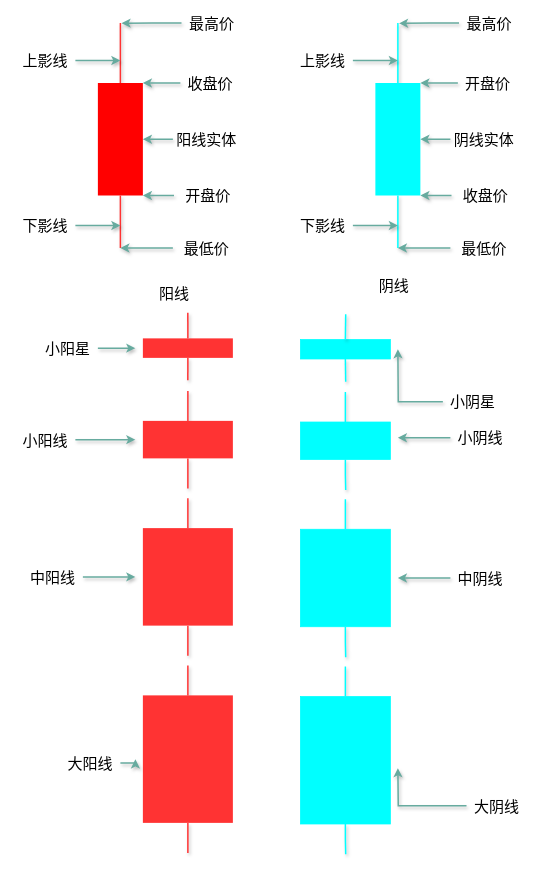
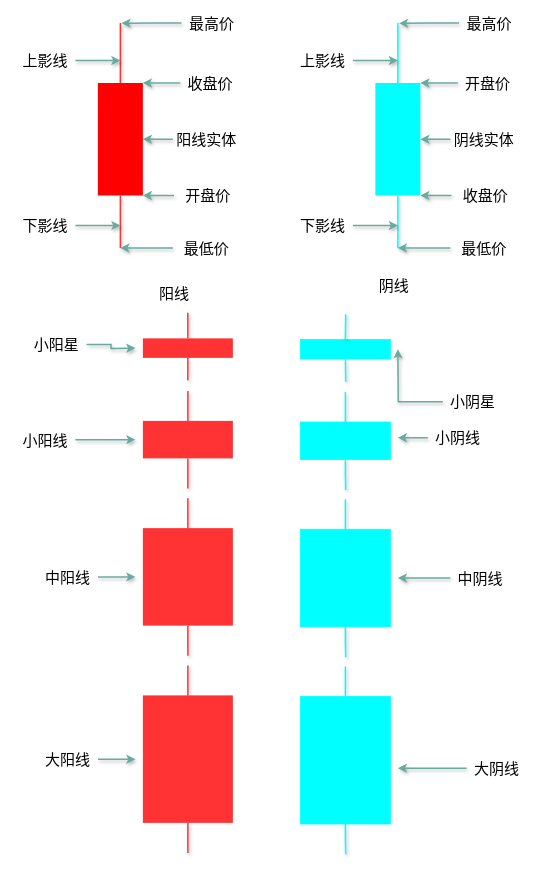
- <mxCell id="63" value="小阳星" style="text;html=1;strokeColor=none;fillColor=none;align=center;verticalAlign=middle;whiteSpace=wrap;rounded=0;fontSize=20;" vertex="1" parent="1"><mxGeometry x="50" y="453.5" width="80" height="20" as="geometry" /></mxCell>
+ <mxCell id="63" value="小阳星" style="text;html=1;strokeColor=none;fillColor=none;align=center;verticalAlign=middle;whiteSpace=wrap;rounded=0;fontSize=20;" vertex="1" parent="1"><mxGeometry x="35" y="448.5" width="80" height="20" as="geometry" /></mxCell>
- <mxCell id="73" value="小阴线" style="text;html=1;strokeColor=none;fillColor=none;align=center;verticalAlign=middle;whiteSpace=wrap;rounded=0;fontSize=20;" vertex="1" parent="1"><mxGeometry x="600" y="573" width="80" height="20" as="geometry" /></mxCell>
+ <mxCell id="73" value="小阴线" style="text;html=1;strokeColor=none;fillColor=none;align=center;verticalAlign=middle;whiteSpace=wrap;rounded=0;fontSize=20;" vertex="1" parent="1"><mxGeometry x="570" y="573" width="80" height="20" as="geometry" /></mxCell>
- <mxCell id="67" value="中阳线" style="text;html=1;strokeColor=none;fillColor=none;align=center;verticalAlign=middle;whiteSpace=wrap;rounded=0;fontSize=20;" vertex="1" parent="1"><mxGeometry x="30" y="758.5" width="80" height="20" as="geometry" /></mxCell>
+ <mxCell id="67" value="中阳线" style="text;html=1;strokeColor=none;fillColor=none;align=center;verticalAlign=middle;whiteSpace=wrap;rounded=0;fontSize=20;" vertex="1" parent="1"><mxGeometry x="50" y="758.5" width="80" height="20" as="geometry" /></mxCell>
- <mxCell id="69" value="大阳线" style="text;html=1;strokeColor=none;fillColor=none;align=center;verticalAlign=middle;whiteSpace=wrap;rounded=0;fontSize=20;" vertex="1" parent="1"><mxGeometry x="80" y="1006.5" width="80" height="20" as="geometry" /></mxCell>
+ <mxCell id="69" value="大阳线" style="text;html=1;strokeColor=none;fillColor=none;align=center;verticalAlign=middle;whiteSpace=wrap;rounded=0;fontSize=20;" vertex="1" parent="1"><mxGeometry x="50" y="1001.5" width="80" height="20" as="geometry" /></mxCell>
- <mxCell id="77" value="大阴线" style="text;html=1;strokeColor=none;fillColor=none;align=center;verticalAlign=middle;whiteSpace=wrap;rounded=0;fontSize=20;" vertex="1" parent="1"><mxGeometry x="621.5" y="1063.5" width="80" height="20" as="geometry" /></mxCell>
+ <mxCell id="77" value="大阴线" style="text;html=1;strokeColor=none;fillColor=none;align=center;verticalAlign=middle;whiteSpace=wrap;rounded=0;fontSize=20;" vertex="1" parent="1"><mxGeometry x="621.5" y="1013.5" width="80" height="20" as="geometry" /></mxCell>
